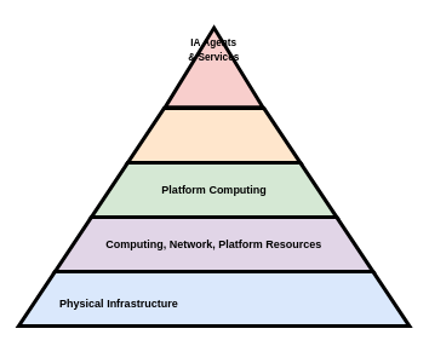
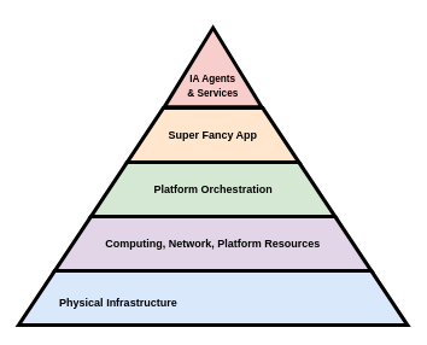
- <mxCell id="11" value="&lt;font style=&quot;font-size: 11px;&quot;&gt;IA Agents &amp;amp; Services&lt;/font&gt;" style="text;html=1;align=center;verticalAlign=middle;whiteSpace=wrap;rounded=0;fontStyle=1" vertex="1" parent="1"><mxGeometry x="205" y="38.75" width="60" height="30" as="geometry" /></mxCell>
+ <mxCell id="11" value="&lt;font style=&quot;font-size: 11px;&quot;&gt;IA Agents &amp;amp; Services&lt;/font&gt;" style="text;html=1;align=center;verticalAlign=middle;whiteSpace=wrap;rounded=0;fontStyle=1" vertex="1" parent="1"><mxGeometry x="205" y="78.75" width="60" height="30" as="geometry" /></mxCell>
+ <mxCell id="10" value="Super Fancy App" style="text;html=1;align=center;verticalAlign=middle;whiteSpace=wrap;rounded=0;fontStyle=1" vertex="1" parent="1"><mxGeometry x="175" y="133.75" width="120" height="30" as="geometry" /></mxCell>
- <mxCell id="9" value="Platform Computing" style="text;html=1;align=center;verticalAlign=middle;whiteSpace=wrap;rounded=0;fontStyle=1" vertex="1" parent="1"><mxGeometry x="162.5" y="178.75" width="145" height="60" as="geometry" /></mxCell>
+ <mxCell id="9" value="Platform Orchestration" style="text;html=1;align=center;verticalAlign=middle;whiteSpace=wrap;rounded=0;fontStyle=1" vertex="1" parent="1"><mxGeometry x="162.5" y="178.75" width="145" height="60" as="geometry" /></mxCell>
